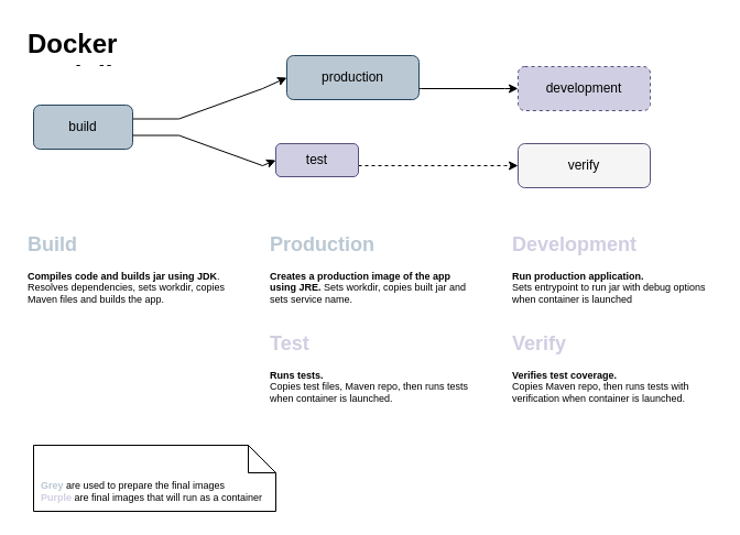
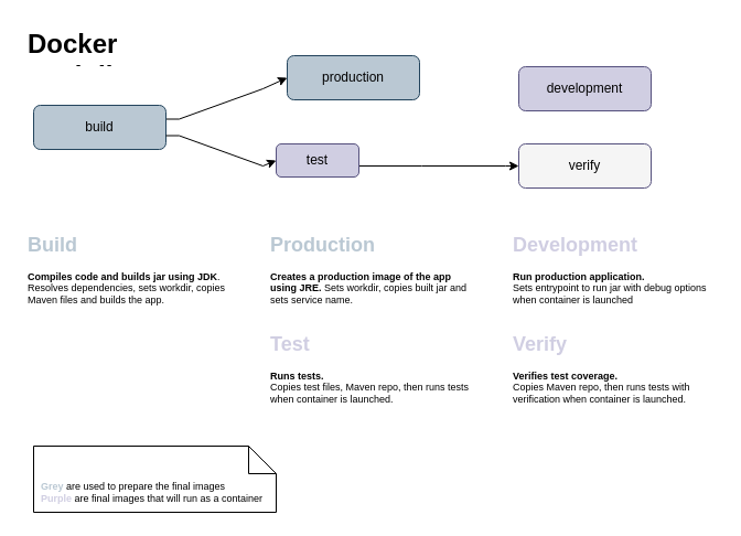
- <mxCell id="7" value="" style="edgeStyle=orthogonalEdgeStyle;rounded=0;orthogonalLoop=1;jettySize=auto;html=1;noEdgeStyle=1;orthogonal=1;" parent="1" source="8" target="10" edge="1"><mxGeometry relative="1" as="geometry"><Array as="points"><mxPoint x="382" y="80" /><mxPoint x="458" y="80" /></Array></mxGeometry></mxCell>
- <mxCell id="10" value="development" style="rounded=1;whiteSpace=wrap;html=1;fontSize=12;glass=0;strokeWidth=1;shadow=0;fillColor=#D0CEE2;strokeColor=#56517e;dashed=1;" parent="1" vertex="1"><mxGeometry x="470" y="60" width="120" height="40" as="geometry" /></mxCell>
+ <mxCell id="10" value="development" style="rounded=1;whiteSpace=wrap;html=1;fontSize=12;glass=0;strokeWidth=1;shadow=0;fillColor=#D0CEE2;strokeColor=#56517e;" parent="1" vertex="1"><mxGeometry x="470" y="60" width="120" height="40" as="geometry" /></mxCell>
- <mxCell id="3" value="build" style="rounded=1;whiteSpace=wrap;html=1;fontSize=12;glass=0;strokeWidth=1;shadow=0;fillColor=#bac8d3;strokeColor=#23445d;" parent="1" vertex="1"><mxGeometry x="30" y="95" width="90" height="40" as="geometry" /></mxCell>
+ <mxCell id="3" value="build" style="rounded=1;whiteSpace=wrap;html=1;fontSize=12;glass=0;strokeWidth=1;shadow=0;fillColor=#bac8d3;strokeColor=#23445d;" parent="1" vertex="1"><mxGeometry x="30" y="95" width="120" height="40" as="geometry" /></mxCell>
- <mxCell id="6" style="edgeStyle=orthogonalEdgeStyle;rounded=0;orthogonalLoop=1;jettySize=auto;html=1;entryX=0;entryY=0.5;entryDx=0;entryDy=0;noEdgeStyle=1;orthogonal=1;dashed=1;" parent="1" source="11" target="9" edge="1"><mxGeometry relative="1" as="geometry"><Array as="points"><mxPoint x="382" y="150" /><mxPoint x="458" y="150" /></Array><mxPoint x="260" y="370" as="sourcePoint" /></mxGeometry></mxCell>
+ <mxCell id="6" style="edgeStyle=orthogonalEdgeStyle;rounded=0;orthogonalLoop=1;jettySize=auto;html=1;entryX=0;entryY=0.5;entryDx=0;entryDy=0;noEdgeStyle=1;orthogonal=1;" parent="1" source="11" target="9" edge="1"><mxGeometry relative="1" as="geometry"><Array as="points"><mxPoint x="382" y="150" /><mxPoint x="458" y="150" /></Array><mxPoint x="260" y="370" as="sourcePoint" /></mxGeometry></mxCell>
